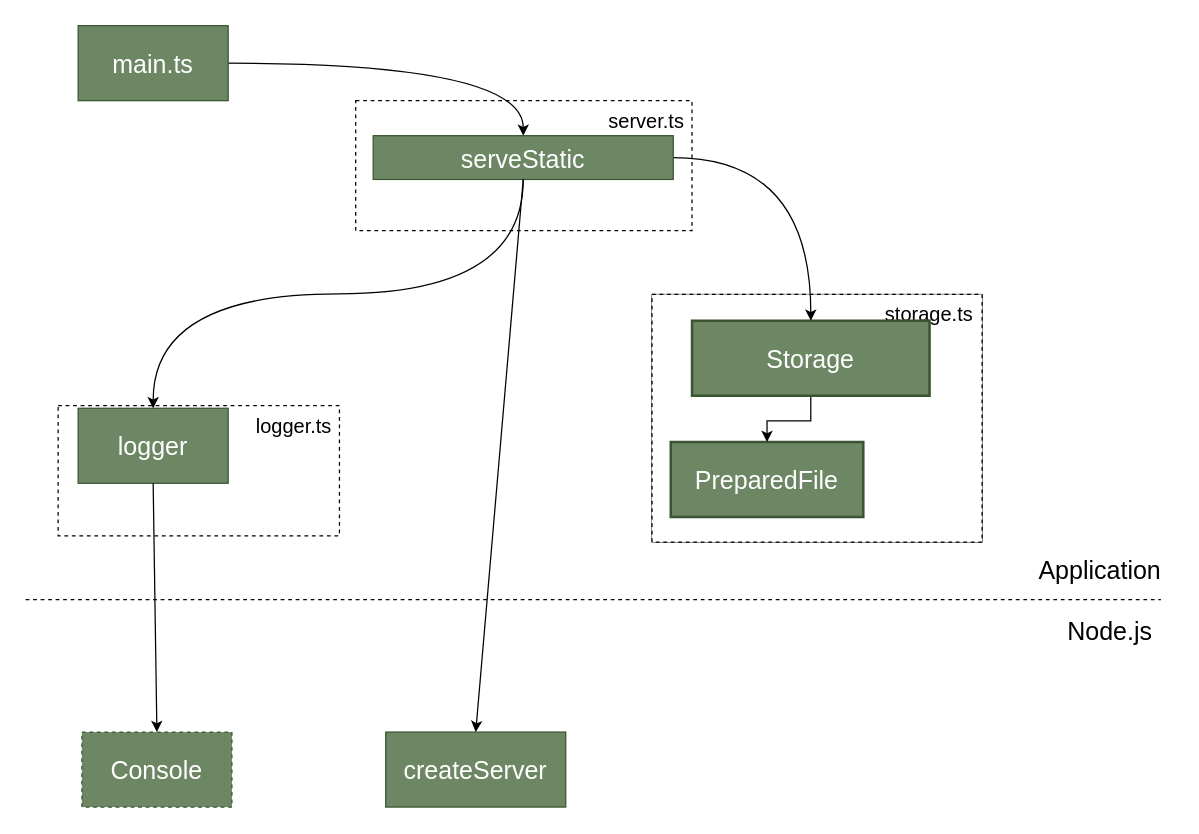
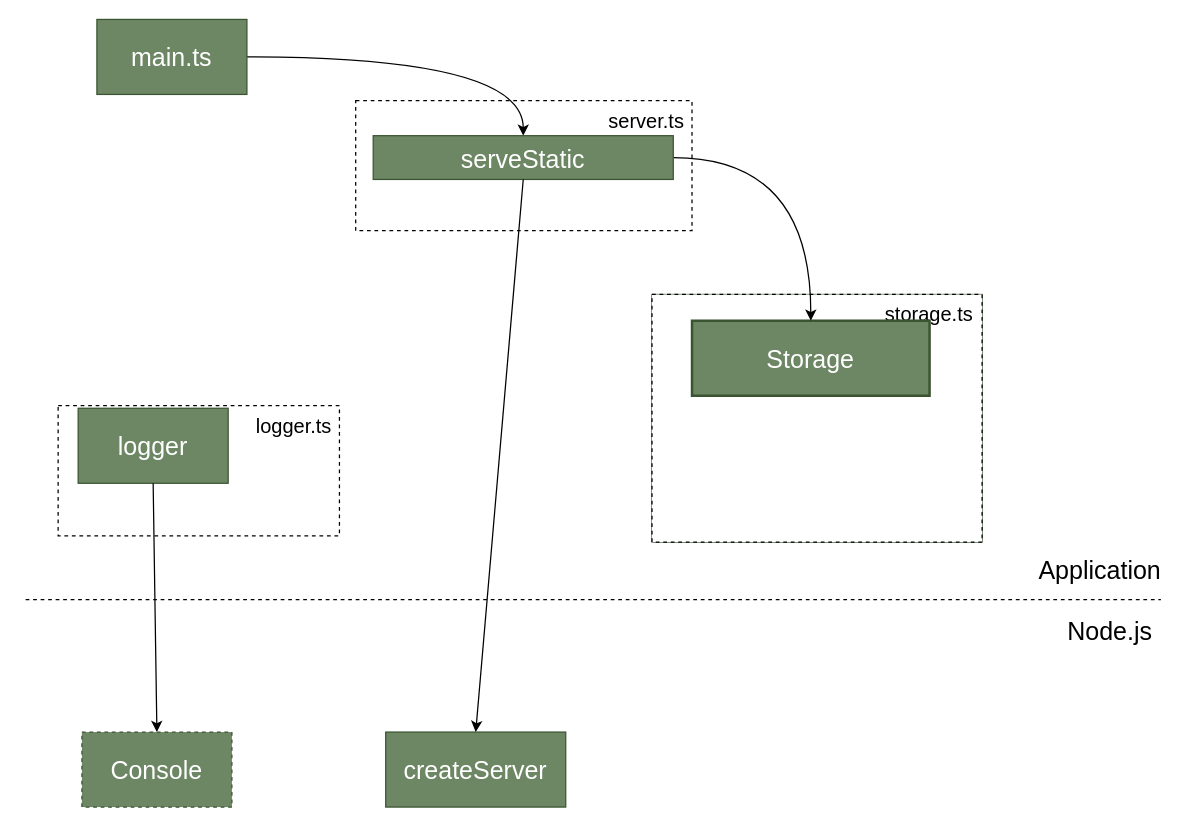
- <mxCell id="13" value="main.ts" style="rounded=0;whiteSpace=wrap;html=1;fillColor=#6d8764;fontColor=#ffffff;strokeColor=#3A5431;pointerEvents=0;align=center;verticalAlign=middle;fontFamily=Helvetica;fontSize=20;gradientColor=none;" parent="1" vertex="1"><mxGeometry x="62" y="20" width="120" height="60" as="geometry" /></mxCell>
+ <mxCell id="13" value="main.ts" style="rounded=0;whiteSpace=wrap;html=1;fillColor=#6d8764;fontColor=#ffffff;strokeColor=#3A5431;pointerEvents=0;align=center;verticalAlign=middle;fontFamily=Helvetica;fontSize=20;gradientColor=none;" parent="1" vertex="1"><mxGeometry x="77" y="15" width="120" height="60" as="geometry" /></mxCell>
- <mxCell id="18" value="" style="endArrow=classic;html=1;rounded=0;entryX=0.5;entryY=0;entryDx=0;entryDy=0;exitX=0.5;exitY=1;exitDx=0;exitDy=0;edgeStyle=orthogonalEdgeStyle;curved=1;endSize=6;" parent="1" source="14" target="17" edge="1"><mxGeometry width="50" height="50" relative="1" as="geometry"><mxPoint x="382" y="261" as="sourcePoint" /><mxPoint x="332" y="311" as="targetPoint" /></mxGeometry></mxCell>
- <mxCell id="9" value="" style="edgeStyle=orthogonalEdgeStyle;rounded=0;orthogonalLoop=1;jettySize=auto;html=1;" parent="5" source="10" target="8" edge="1"><mxGeometry relative="1" as="geometry" /></mxCell>
- <mxCell id="8" value="&lt;span style=&quot;font-size: 20px;&quot;&gt;PreparedFile&lt;/span&gt;" style="rounded=0;whiteSpace=wrap;html=1;fillColor=#6d8764;fontColor=#ffffff;strokeColor=#3A5431;strokeWidth=2;" parent="6" vertex="1"><mxGeometry x="15" y="118" width="154" height="60" as="geometry" /></mxCell>
